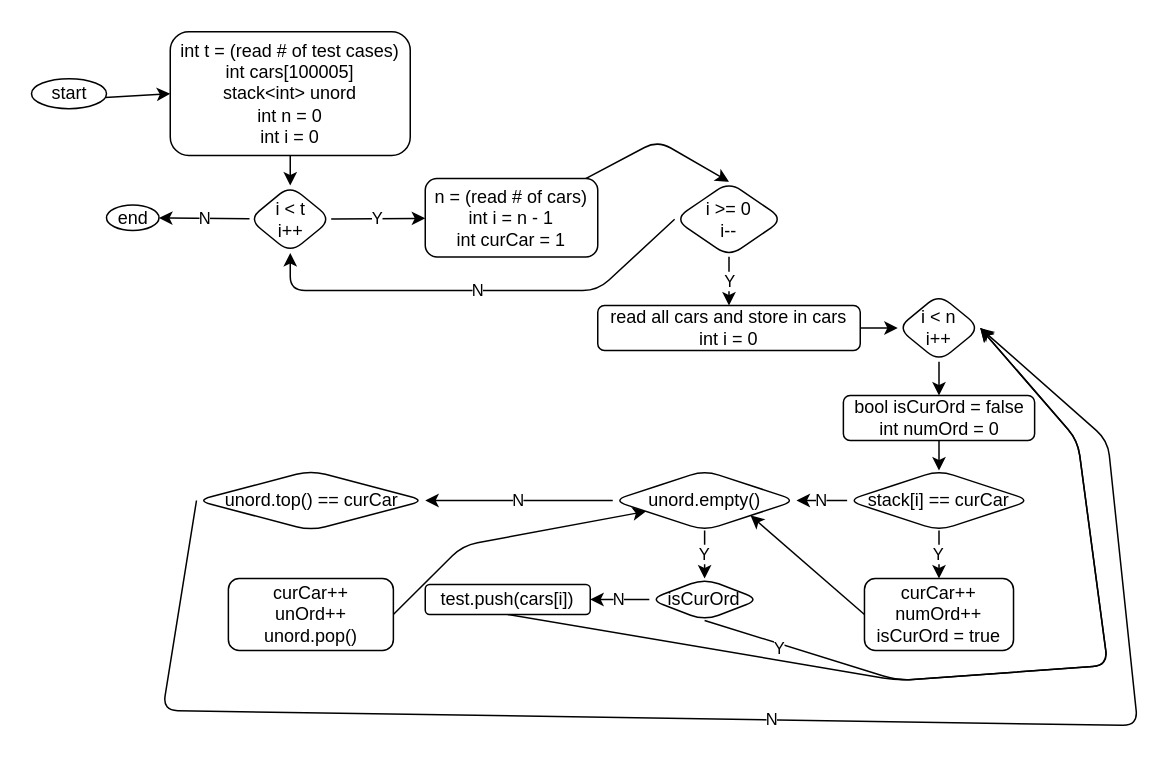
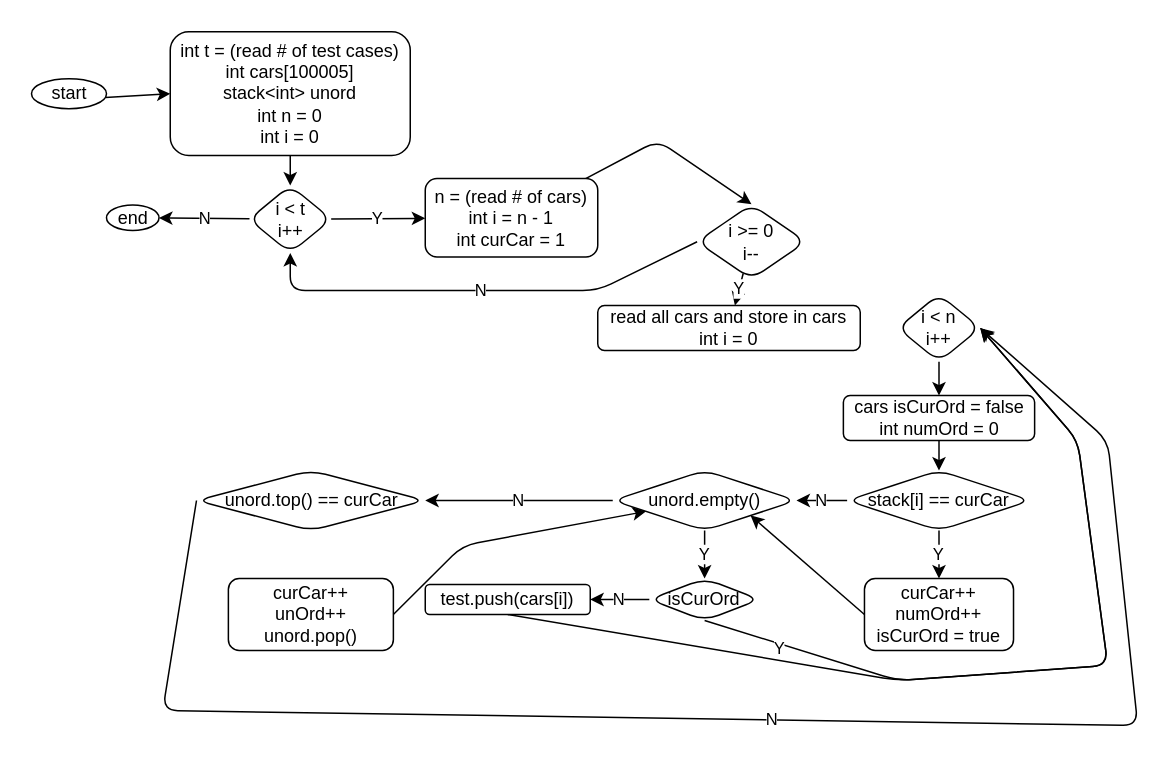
- <mxCell id="14" value="i &amp;gt;= 0&lt;br&gt;i--" style="rhombus;whiteSpace=wrap;html=1;rounded=1;" parent="1" vertex="1"><mxGeometry x="449.25" y="120.5" width="72.5" height="50" as="geometry" /></mxCell>
+ <mxCell id="14" value="i &amp;gt;= 0&lt;br&gt;i--" style="rhombus;whiteSpace=wrap;html=1;rounded=1;" parent="1" vertex="1"><mxGeometry x="464.25" y="135.5" width="72.5" height="50" as="geometry" /></mxCell>
- <mxCell id="15" value="" style="edgeStyle=none;html=1;" edge="1" parent="1" source="16" target="18"><mxGeometry relative="1" as="geometry" /></mxCell>
- <mxCell id="32" value="bool isCurOrd = false&lt;br&gt;int numOrd = 0" style="whiteSpace=wrap;html=1;rounded=1;" vertex="1" parent="1"><mxGeometry x="561.75" y="263" width="127.5" height="30" as="geometry" /></mxCell>
+ <mxCell id="32" value="cars isCurOrd = false&lt;br&gt;int numOrd = 0" style="whiteSpace=wrap;html=1;rounded=1;" vertex="1" parent="1"><mxGeometry x="561.75" y="263" width="127.5" height="30" as="geometry" /></mxCell>
